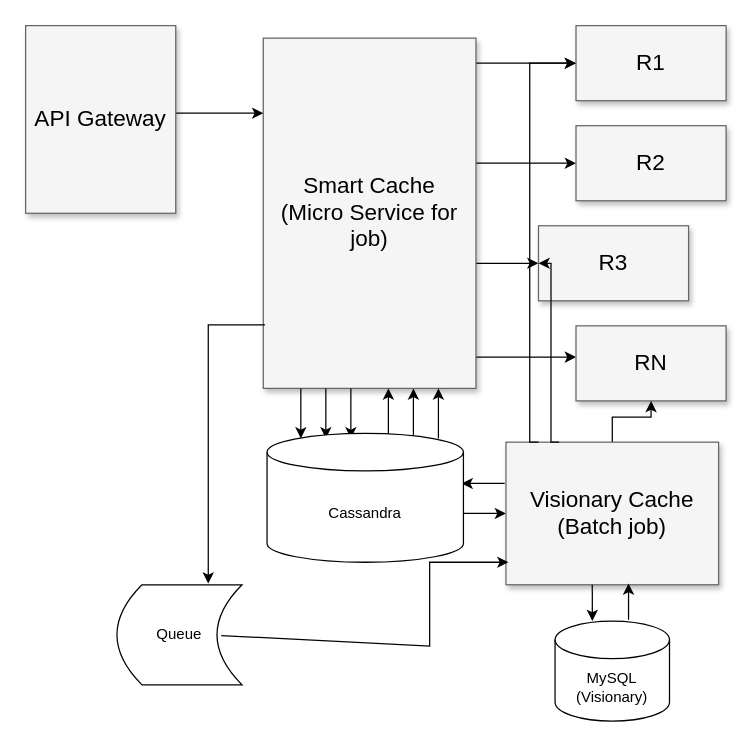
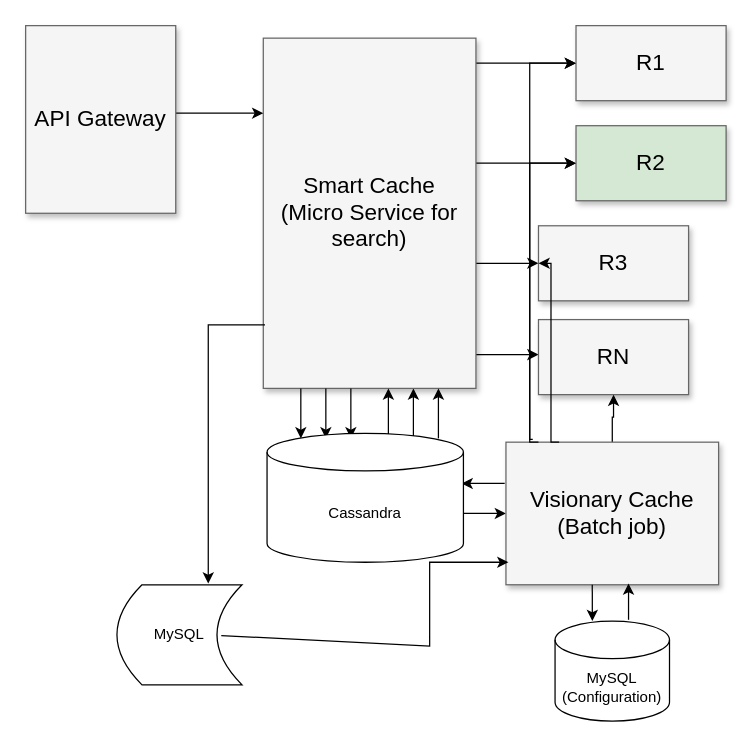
+ <mxCell id="28" value="" style="edgeStyle=orthogonalEdgeStyle;rounded=0;orthogonalLoop=1;jettySize=auto;html=1;entryX=0;entryY=0.5;entryDx=0;entryDy=0;exitX=0.126;exitY=-0.02;exitDx=0;exitDy=0;exitPerimeter=0;" edge="1" parent="1" source="21" target="9"><mxGeometry relative="1" as="geometry"><mxPoint x="457" y="363" as="sourcePoint" /><mxPoint x="470" y="220" as="targetPoint" /><Array as="points"><mxPoint x="423" y="351" /><mxPoint x="423" y="130" /></Array></mxGeometry></mxCell>
- <mxCell id="9" value="R2" style="whiteSpace=wrap;html=1;shadow=1;fontSize=18;fillColor=#f5f5f5;strokeColor=#666666;" parent="1" vertex="1"><mxGeometry x="460" y="100" width="120" height="60" as="geometry" /></mxCell>
+ <mxCell id="9" value="R2" style="whiteSpace=wrap;html=1;shadow=1;fontSize=18;fillColor=#d5e8d4;strokeColor=#666666;" parent="1" vertex="1"><mxGeometry x="460" y="100" width="120" height="60" as="geometry" /></mxCell>
- <mxCell id="7" value="&lt;div&gt;Smart Cache&lt;/div&gt;&lt;div&gt;(Micro Service for job)&lt;/div&gt;" style="whiteSpace=wrap;html=1;shadow=1;fontSize=18;fillColor=#f5f5f5;strokeColor=#666666;" parent="1" vertex="1"><mxGeometry x="210" y="30" width="170" height="280" as="geometry" /></mxCell>
+ <mxCell id="7" value="&lt;div&gt;Smart Cache&lt;/div&gt;&lt;div&gt;(Micro Service for search)&lt;/div&gt;" style="whiteSpace=wrap;html=1;shadow=1;fontSize=18;fillColor=#f5f5f5;strokeColor=#666666;" parent="1" vertex="1"><mxGeometry x="210" y="30" width="170" height="280" as="geometry" /></mxCell>
- <mxCell id="11" value="RN" style="whiteSpace=wrap;html=1;shadow=1;fontSize=18;fillColor=#f5f5f5;strokeColor=#666666;" parent="1" vertex="1"><mxGeometry x="460" y="260" width="120" height="60" as="geometry" /></mxCell>
+ <mxCell id="11" value="RN" style="whiteSpace=wrap;html=1;shadow=1;fontSize=18;fillColor=#f5f5f5;strokeColor=#666666;" parent="1" vertex="1"><mxGeometry x="430" y="255" width="120" height="60" as="geometry" /></mxCell>
- <mxCell id="30" value="Queue" style="shape=dataStorage;whiteSpace=wrap;html=1;fixedSize=1;" vertex="1" parent="1"><mxGeometry x="93" y="467" width="100" height="80" as="geometry" /></mxCell>
+ <mxCell id="30" value="MySQL" style="shape=dataStorage;whiteSpace=wrap;html=1;fixedSize=1;" vertex="1" parent="1"><mxGeometry x="93" y="467" width="100" height="80" as="geometry" /></mxCell>
- <mxCell id="25" value="MySQL (Visionary)" style="shape=cylinder3;whiteSpace=wrap;html=1;boundedLbl=1;backgroundOutline=1;size=15;" vertex="1" parent="1"><mxGeometry x="443.25" y="496" width="91.5" height="80" as="geometry" /></mxCell>
+ <mxCell id="25" value="MySQL (Configuration)" style="shape=cylinder3;whiteSpace=wrap;html=1;boundedLbl=1;backgroundOutline=1;size=15;" vertex="1" parent="1"><mxGeometry x="443.25" y="496" width="91.5" height="80" as="geometry" /></mxCell>
